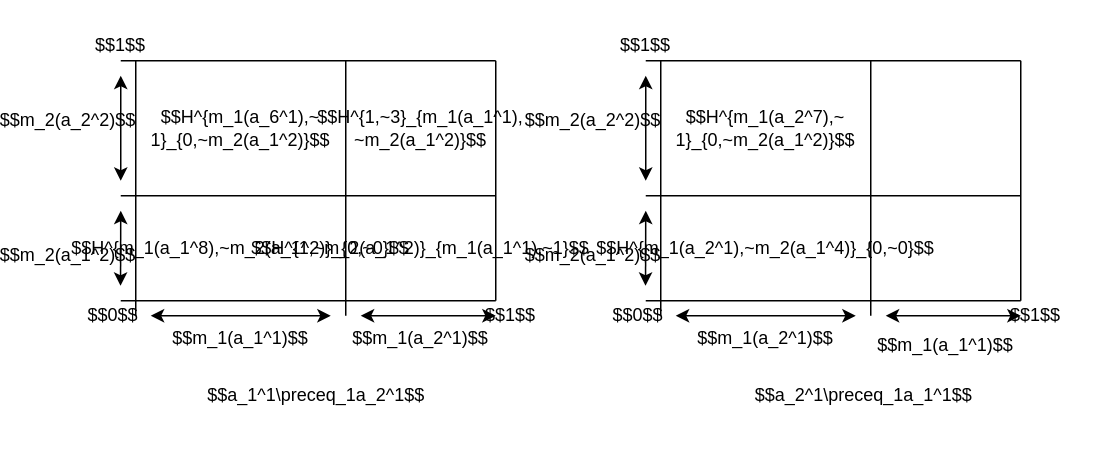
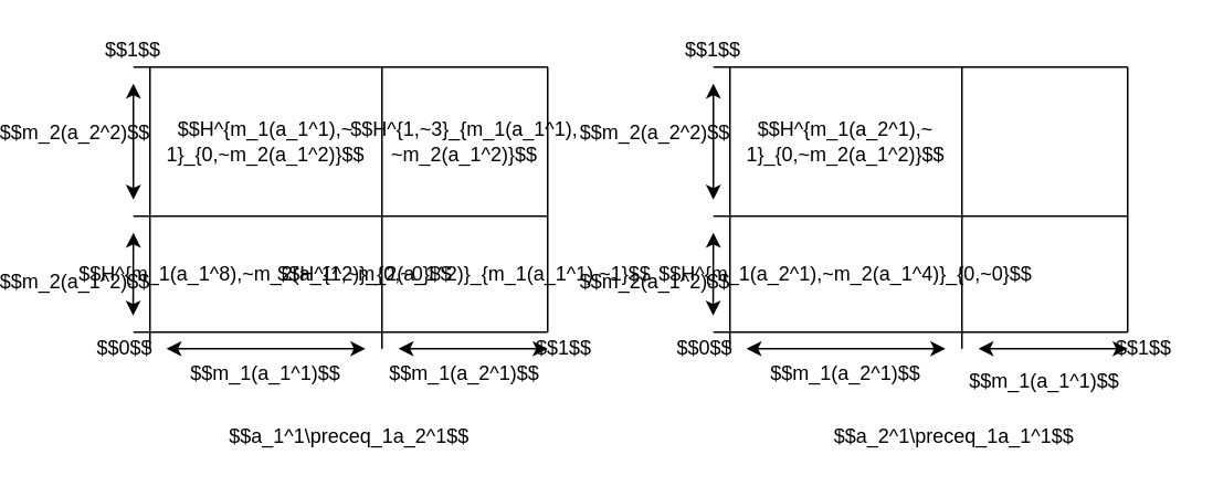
- <mxCell id="9" value="$$H^{m_1(a_6^1),~ 1}_{0,~m_2(a_1^2)}$$" style="text;html=1;align=center;verticalAlign=middle;whiteSpace=wrap;rounded=0;" vertex="1" parent="1"><mxGeometry x="110" y="70" width="80" height="30" as="geometry" /></mxCell>
+ <mxCell id="9" value="$$H^{m_1(a_1^1),~ 1}_{0,~m_2(a_1^2)}$$" style="text;html=1;align=center;verticalAlign=middle;whiteSpace=wrap;rounded=0;" vertex="1" parent="1"><mxGeometry x="110" y="70" width="80" height="30" as="geometry" /></mxCell>
- <mxCell id="29" value="$$H^{m_1(a_2^7),~ 1}_{0,~m_2(a_1^2)}$$" style="text;html=1;align=center;verticalAlign=middle;whiteSpace=wrap;rounded=0;" vertex="1" parent="1"><mxGeometry x="460" y="70" width="80" height="30" as="geometry" /></mxCell>
+ <mxCell id="29" value="$$H^{m_1(a_2^1),~ 1}_{0,~m_2(a_1^2)}$$" style="text;html=1;align=center;verticalAlign=middle;whiteSpace=wrap;rounded=0;" vertex="1" parent="1"><mxGeometry x="460" y="70" width="80" height="30" as="geometry" /></mxCell>
